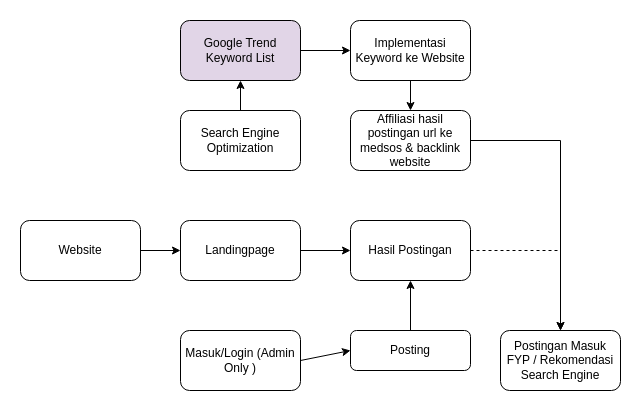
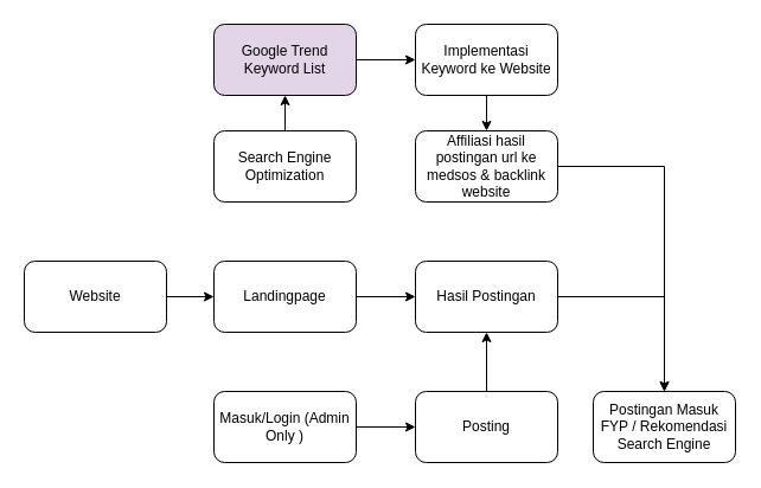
- <mxCell id="19" value="" style="endArrow=classic;html=1;rounded=0;entryX=0.5;entryY=0;entryDx=0;entryDy=0;exitX=1;exitY=0.5;exitDx=0;exitDy=0;dashed=1;" edge="1" parent="1" source="9" target="18"><mxGeometry width="50" height="50" relative="1" as="geometry"><mxPoint x="410" y="260" as="sourcePoint" /><mxPoint x="460" y="210" as="targetPoint" /><Array as="points"><mxPoint x="560" y="250" /></Array></mxGeometry></mxCell>
+ <mxCell id="19" value="" style="endArrow=classic;html=1;rounded=0;entryX=0.5;entryY=0;entryDx=0;entryDy=0;exitX=1;exitY=0.5;exitDx=0;exitDy=0;" edge="1" parent="1" source="9" target="18"><mxGeometry width="50" height="50" relative="1" as="geometry"><mxPoint x="410" y="260" as="sourcePoint" /><mxPoint x="460" y="210" as="targetPoint" /><Array as="points"><mxPoint x="560" y="250" /></Array></mxGeometry></mxCell>
- <mxCell id="4" value="Posting" style="rounded=1;whiteSpace=wrap;html=1;" vertex="1" parent="1"><mxGeometry x="350" y="330" width="120" height="40" as="geometry" /></mxCell>
+ <mxCell id="4" value="Posting" style="rounded=1;whiteSpace=wrap;html=1;" vertex="1" parent="1"><mxGeometry x="350" y="330" width="120" height="60" as="geometry" /></mxCell>
